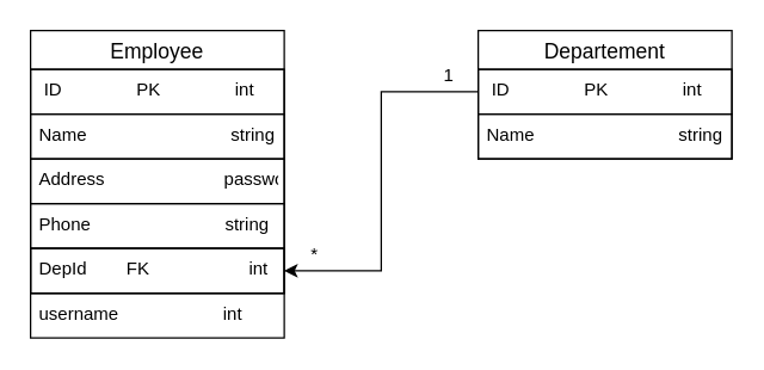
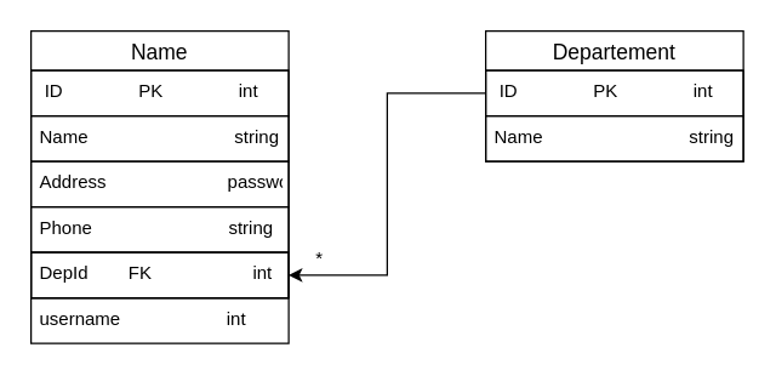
- <mxCell id="2" value="Employee" style="swimlane;fontStyle=0;childLayout=stackLayout;horizontal=1;startSize=26;horizontalStack=0;resizeParent=1;resizeParentMax=0;resizeLast=0;collapsible=1;marginBottom=0;align=center;fontSize=14;" vertex="1" parent="1"><mxGeometry x="20" y="20" width="170" height="176" as="geometry" /></mxCell>
+ <mxCell id="2" value="Name" style="swimlane;fontStyle=0;childLayout=stackLayout;horizontal=1;startSize=26;horizontalStack=0;resizeParent=1;resizeParentMax=0;resizeLast=0;collapsible=1;marginBottom=0;align=center;fontSize=14;" vertex="1" parent="1"><mxGeometry x="20" y="20" width="170" height="176" as="geometry" /></mxCell>
- <mxCell id="13" value="1" style="text;html=1;align=center;verticalAlign=middle;resizable=0;points=[];autosize=1;strokeColor=none;fillColor=none;" vertex="1" parent="1"><mxGeometry x="285" y="35" width="30" height="30" as="geometry" /></mxCell>
